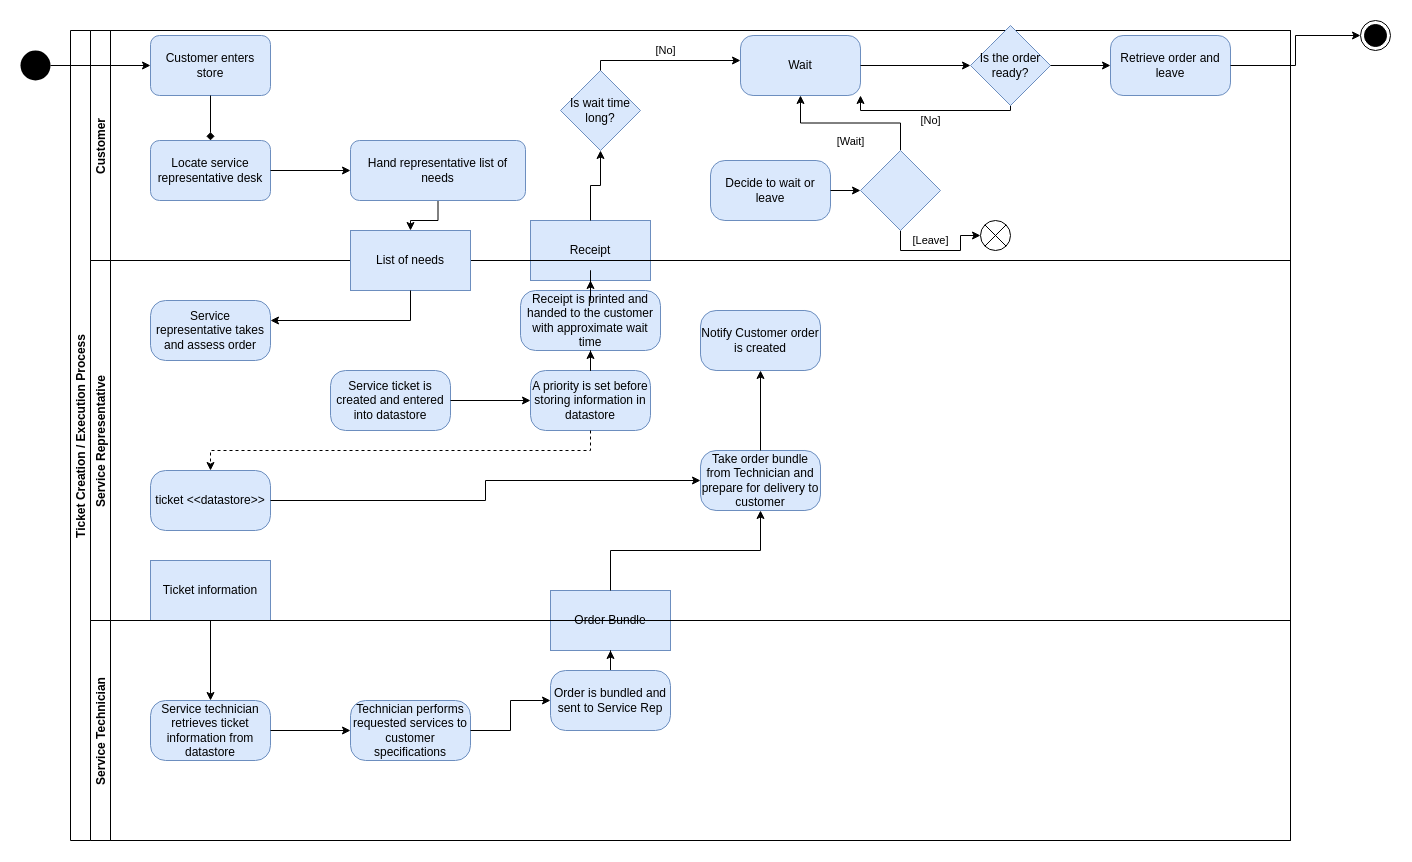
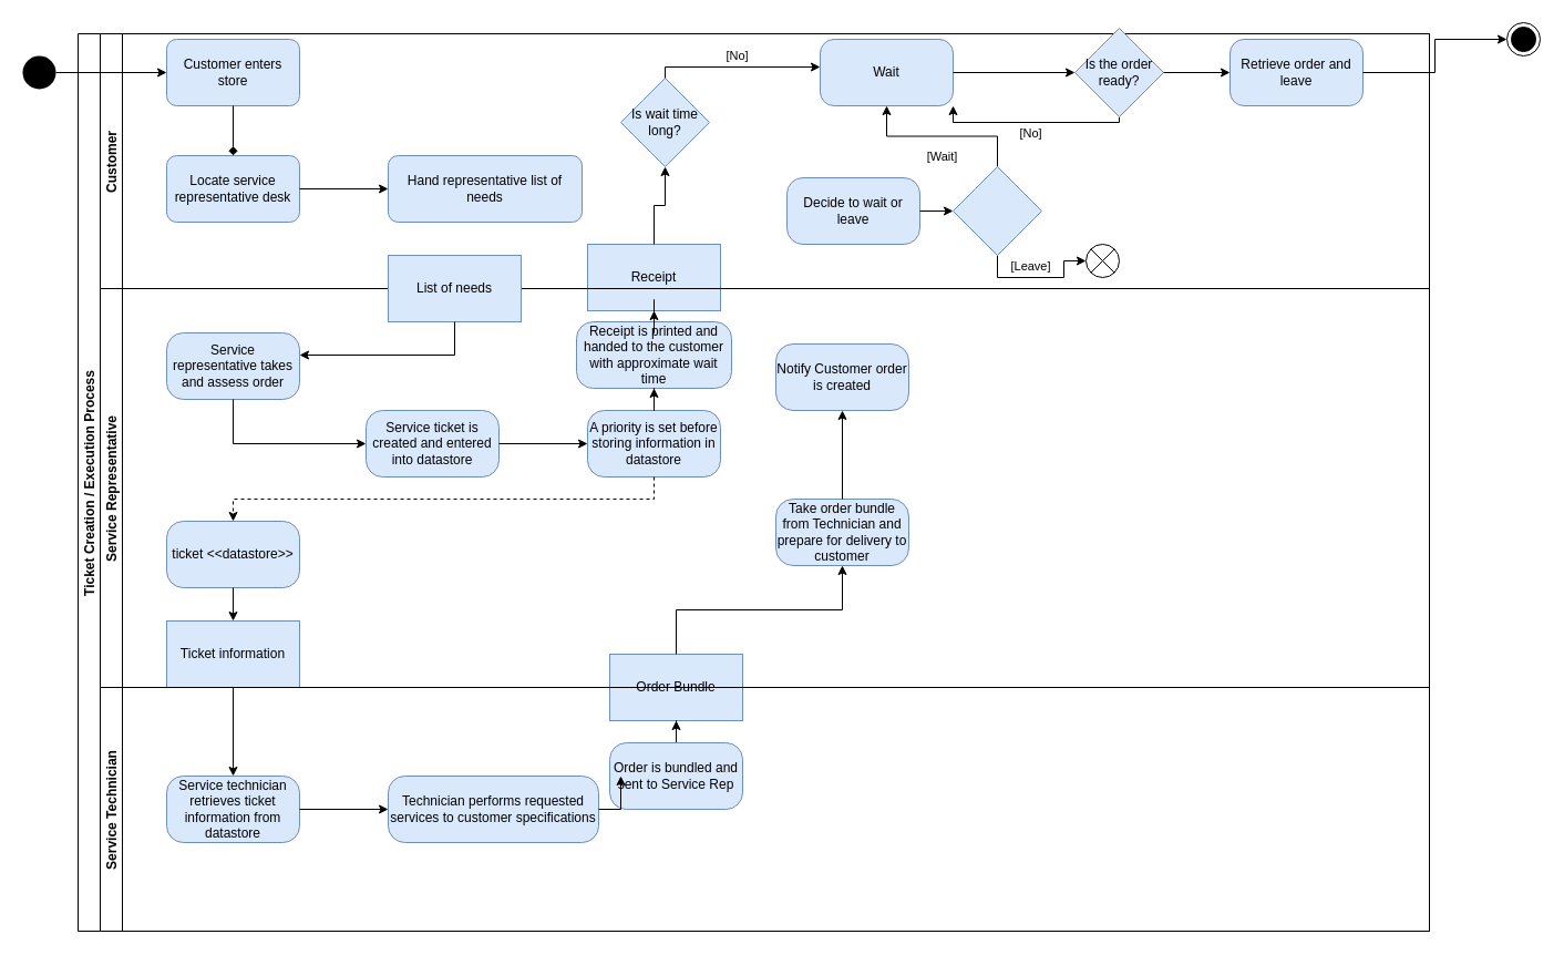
- <mxCell id="48" value="" style="edgeStyle=orthogonalEdgeStyle;rounded=0;orthogonalLoop=1;jettySize=auto;html=1;" edge="1" parent="1" source="49" target="24"><mxGeometry relative="1" as="geometry" /></mxCell>
+ <mxCell id="28" value="" style="edgeStyle=orthogonalEdgeStyle;rounded=0;orthogonalLoop=1;jettySize=auto;html=1;entryX=0;entryY=0.5;entryDx=0;entryDy=0;" edge="1" parent="23" source="25" target="27"><mxGeometry relative="1" as="geometry"><Array as="points"><mxPoint x="120" y="140" /><mxPoint x="240" y="140" /></Array></mxGeometry></mxCell>
- <mxCell id="31" value="" style="edgeStyle=orthogonalEdgeStyle;rounded=0;orthogonalLoop=1;jettySize=auto;html=1;" edge="1" parent="23" source="29" target="38"><mxGeometry relative="1" as="geometry" /></mxCell>
+ <mxCell id="31" value="" style="edgeStyle=orthogonalEdgeStyle;rounded=0;orthogonalLoop=1;jettySize=auto;html=1;" edge="1" parent="23" source="29" target="30"><mxGeometry relative="1" as="geometry" /></mxCell>
- <mxCell id="42" value="Technician performs requested services to customer specifications" style="whiteSpace=wrap;html=1;fillColor=#dae8fc;strokeColor=#6c8ebf;rounded=1;arcSize=25;" vertex="1" parent="40"><mxGeometry x="260" y="80" width="120" height="60" as="geometry" /></mxCell>
+ <mxCell id="42" value="Technician performs requested services to customer specifications" style="whiteSpace=wrap;html=1;fillColor=#dae8fc;strokeColor=#6c8ebf;rounded=1;arcSize=25;" vertex="1" parent="40"><mxGeometry x="260" y="80" width="190" height="60" as="geometry" /></mxCell>
